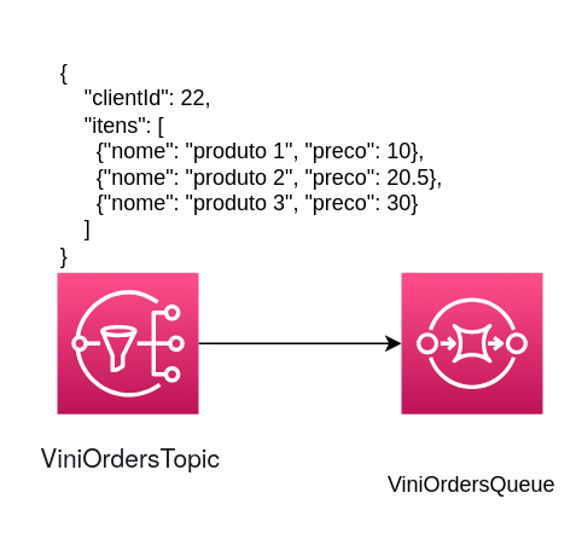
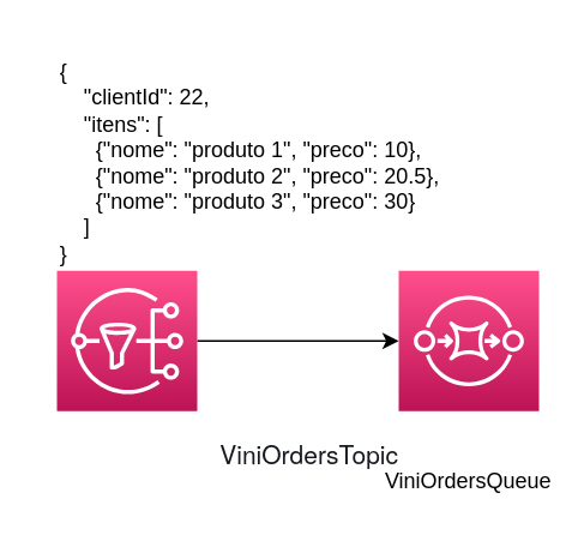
- <mxCell id="4" value="&lt;span style=&quot;color: rgb(22, 25, 31); font-family: &amp;quot;Amazon Ember&amp;quot;, &amp;quot;Helvetica Neue&amp;quot;, Roboto, Arial, sans-serif; font-size: 14px; font-style: normal; font-variant-ligatures: normal; font-variant-caps: normal; font-weight: 400; letter-spacing: normal; orphans: 2; text-align: left; text-indent: 0px; text-transform: none; widows: 2; word-spacing: 0px; -webkit-text-stroke-width: 0px; background-color: rgb(255, 255, 255); text-decoration-thickness: initial; text-decoration-style: initial; text-decoration-color: initial; float: none; display: inline !important;&quot;&gt;ViniOrdersTopic&lt;/span&gt;" style="text;whiteSpace=wrap;html=1;" vertex="1" parent="1"><mxGeometry x="20" y="237" width="100" height="40" as="geometry" /></mxCell>
+ <mxCell id="4" value="&lt;span style=&quot;color: rgb(22, 25, 31); font-family: &amp;quot;Amazon Ember&amp;quot;, &amp;quot;Helvetica Neue&amp;quot;, Roboto, Arial, sans-serif; font-size: 14px; font-style: normal; font-variant-ligatures: normal; font-variant-caps: normal; font-weight: 400; letter-spacing: normal; orphans: 2; text-align: left; text-indent: 0px; text-transform: none; widows: 2; word-spacing: 0px; -webkit-text-stroke-width: 0px; background-color: rgb(255, 255, 255); text-decoration-thickness: initial; text-decoration-style: initial; text-decoration-color: initial; float: none; display: inline !important;&quot;&gt;ViniOrdersTopic&lt;/span&gt;" style="text;whiteSpace=wrap;html=1;" vertex="1" parent="1"><mxGeometry x="120" y="237" width="100" height="40" as="geometry" /></mxCell>
